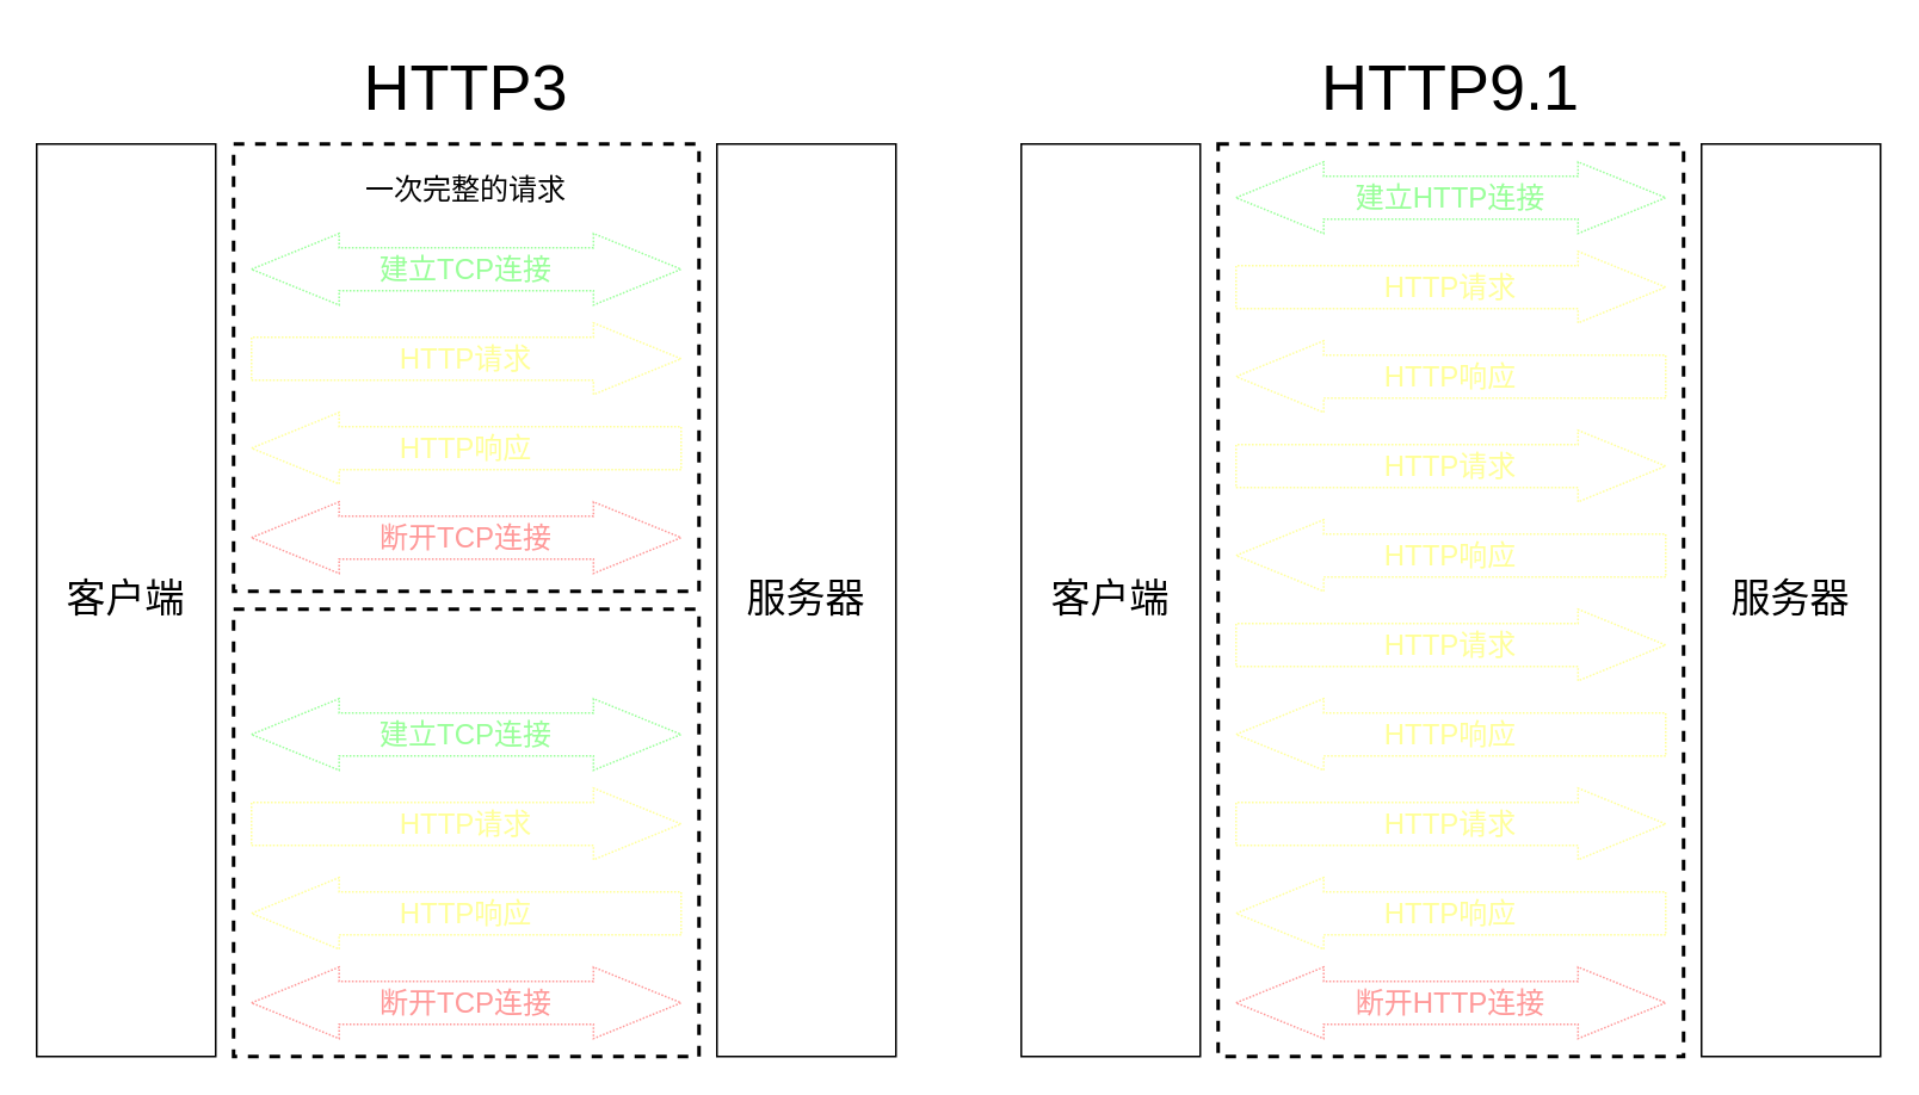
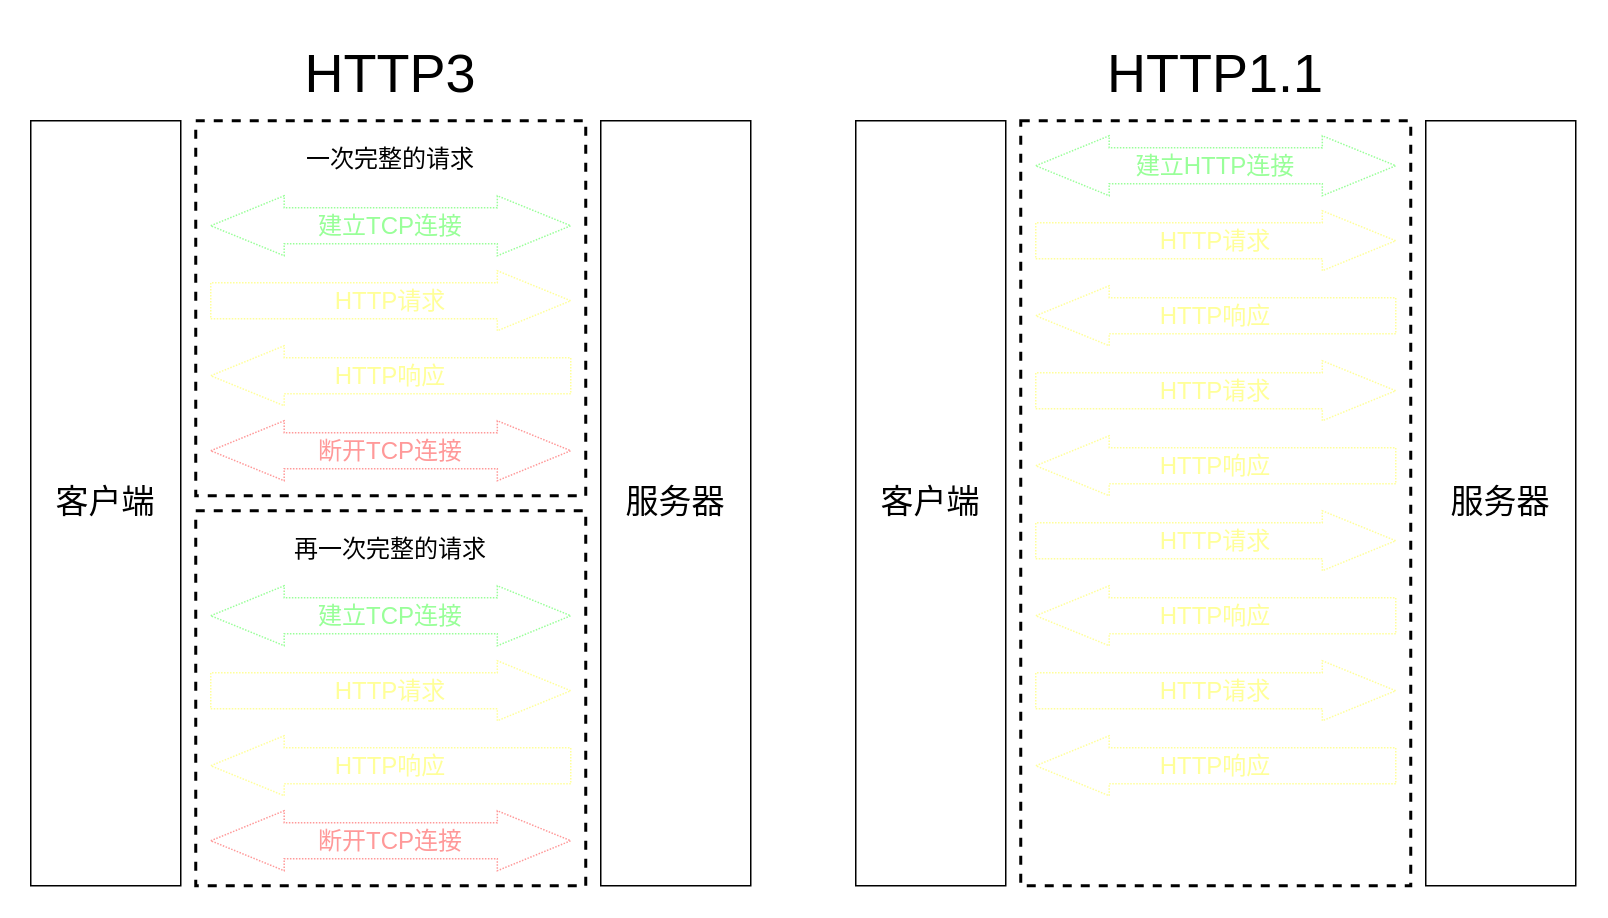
- <mxCell id="24" value="&lt;font style=&quot;font-size: 36px;&quot;&gt;HTTP9.1&lt;br&gt;&lt;/font&gt;" style="text;html=1;strokeColor=none;fillColor=none;align=center;verticalAlign=middle;whiteSpace=wrap;rounded=0;" vertex="1" parent="1"><mxGeometry x="657.25" y="20" width="305.5" height="55" as="geometry" /></mxCell>
+ <mxCell id="24" value="&lt;font style=&quot;font-size: 36px;&quot;&gt;HTTP1.1&lt;br&gt;&lt;/font&gt;" style="text;html=1;strokeColor=none;fillColor=none;align=center;verticalAlign=middle;whiteSpace=wrap;rounded=0;" vertex="1" parent="1"><mxGeometry x="657.25" y="20" width="305.5" height="55" as="geometry" /></mxCell>
+ <mxCell id="15" value="再一次完整的请求" style="text;html=1;strokeColor=none;fillColor=none;align=center;verticalAlign=middle;whiteSpace=wrap;rounded=0;dashed=1;fontSize=16;" parent="1" vertex="1"><mxGeometry x="180" y="350" width="160" height="30" as="geometry" /></mxCell>
- <mxCell id="23" value="&lt;font color=&quot;#ff9999&quot; style=&quot;font-size: 16px;&quot;&gt;断开HTTP连接&lt;/font&gt;" style="shape=doubleArrow;whiteSpace=wrap;html=1;fontSize=18;fillColor=none;arrowWidth=0.6;arrowSize=0.204;dashed=1;dashPattern=1 1;strokeColor=#FF9999;" vertex="1" parent="1"><mxGeometry x="690" y="540" width="240" height="40" as="geometry" /></mxCell>
